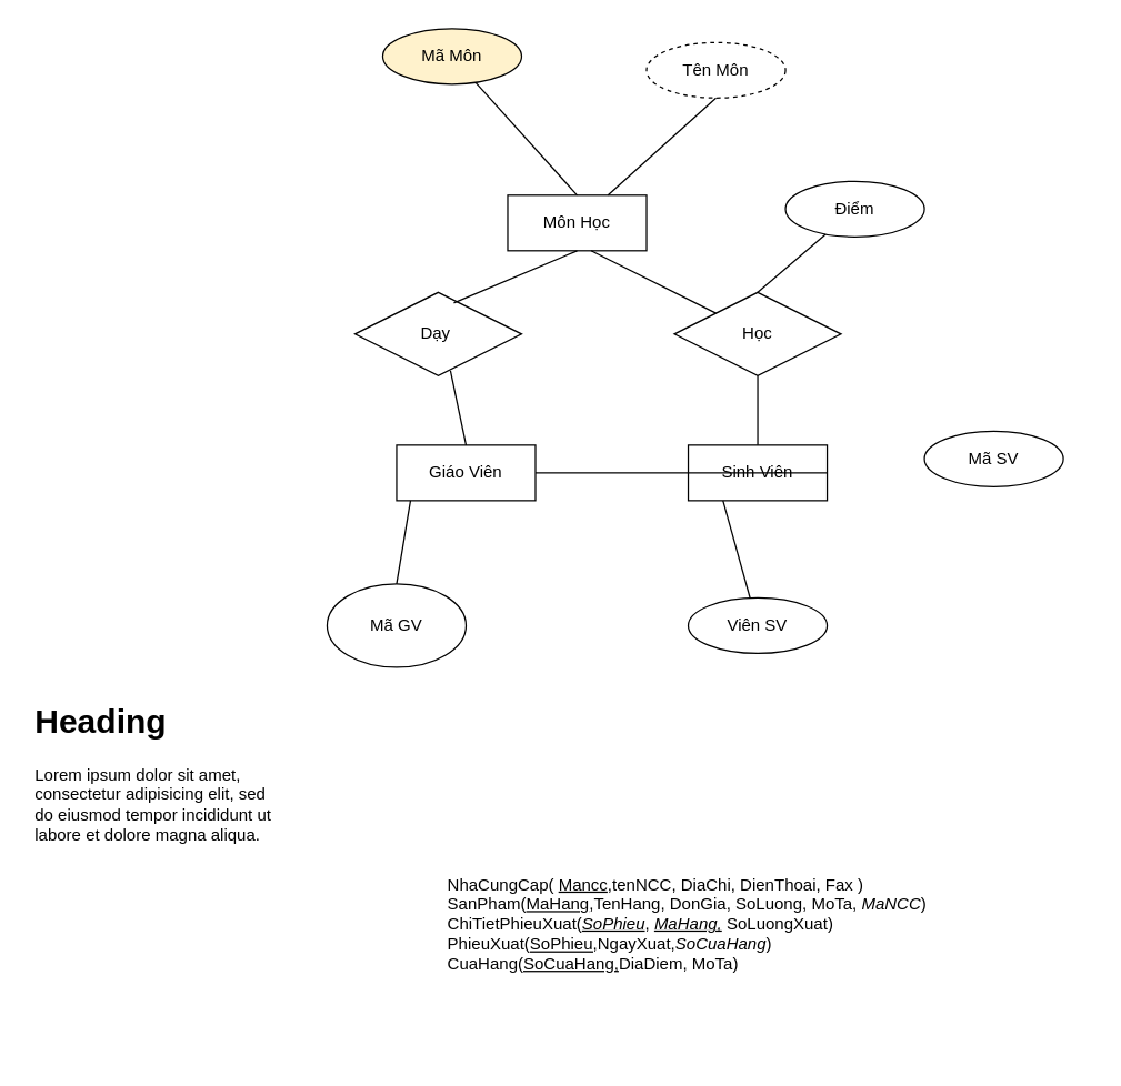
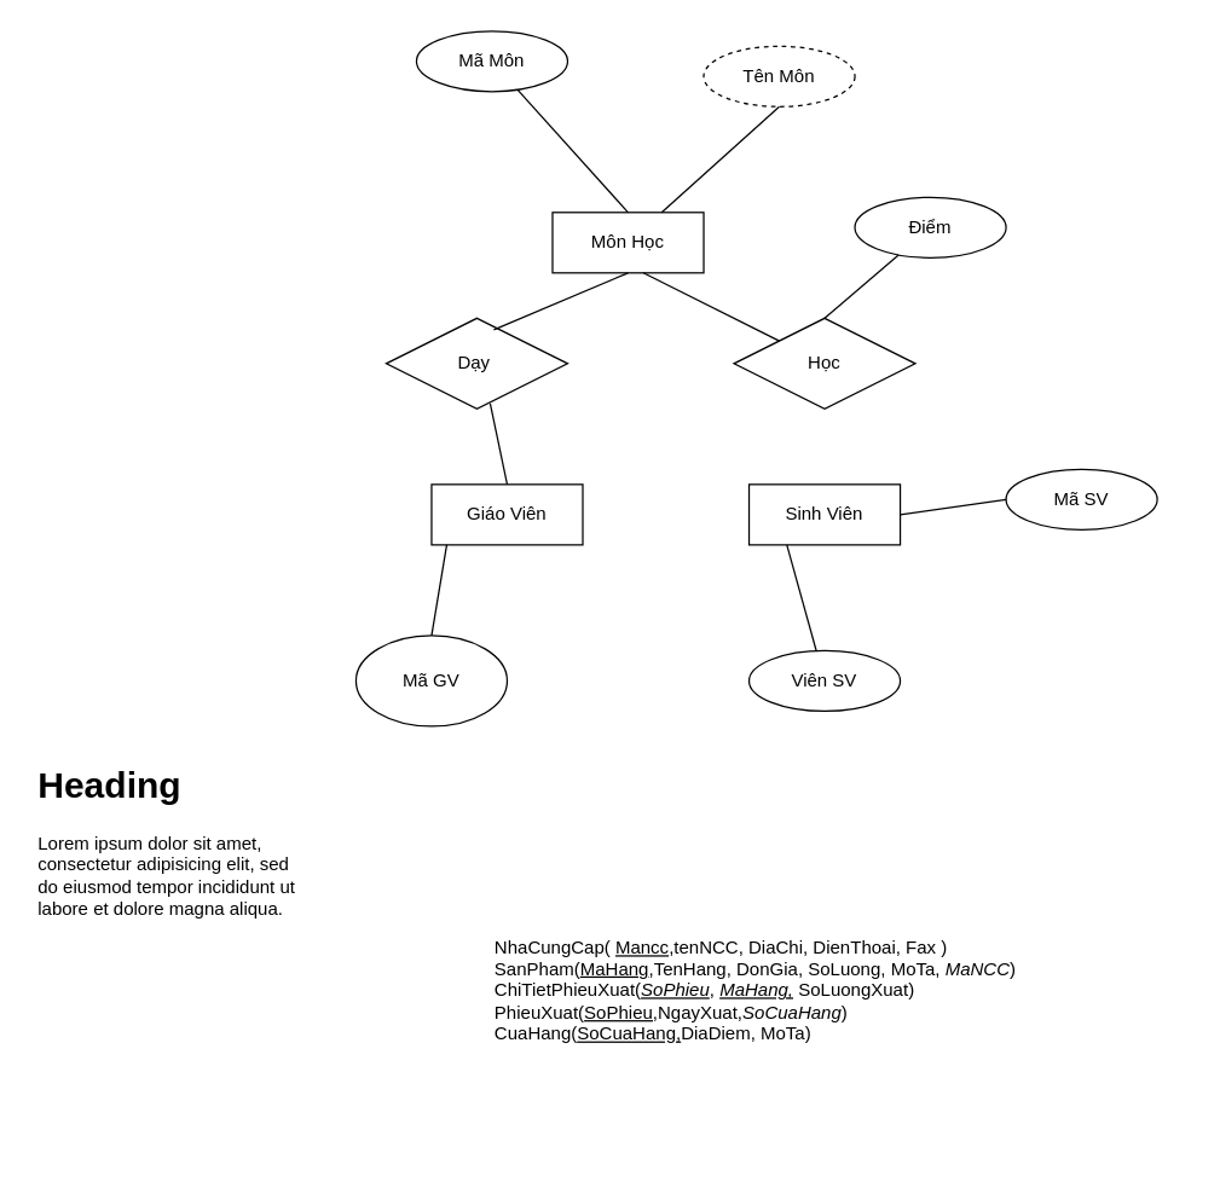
- <mxCell id="7" value="Mã Môn" style="ellipse;whiteSpace=wrap;html=1;align=center;fillColor=#fff2cc;" parent="1" vertex="1"><mxGeometry x="275" y="20" width="100" height="40" as="geometry" /></mxCell>
+ <mxCell id="7" value="Mã Môn" style="ellipse;whiteSpace=wrap;html=1;align=center;" parent="1" vertex="1"><mxGeometry x="275" y="20" width="100" height="40" as="geometry" /></mxCell>
- <mxCell id="18" value="" style="endArrow=none;html=1;rounded=0;exitX=0.5;exitY=1;exitDx=0;exitDy=0;" parent="1" source="6" target="4" edge="1"><mxGeometry relative="1" as="geometry"><mxPoint x="385" y="280" as="sourcePoint" /><mxPoint x="545" y="280" as="targetPoint" /></mxGeometry></mxCell>
- <mxCell id="21" value="" style="endArrow=none;html=1;rounded=0;exitX=1;exitY=0.5;exitDx=0;exitDy=0;" parent="1" source="4" target="3" edge="1"><mxGeometry relative="1" as="geometry"><mxPoint x="385" y="280" as="sourcePoint" /><mxPoint x="545" y="280" as="targetPoint" /></mxGeometry></mxCell>
+ <mxCell id="21" value="" style="endArrow=none;html=1;rounded=0;exitX=1;exitY=0.5;exitDx=0;exitDy=0;entryX=0;entryY=0.5;entryDx=0;entryDy=0;" parent="1" source="4" target="12" edge="1"><mxGeometry relative="1" as="geometry"><mxPoint x="385" y="280" as="sourcePoint" /><mxPoint x="545" y="280" as="targetPoint" /></mxGeometry></mxCell>
- <mxCell id="24" value="NhaCungCap(&amp;nbsp;&lt;u&gt;Mancc&lt;/u&gt;,tenNCC, DiaChi, DienThoai, Fax )&lt;br&gt;SanPham(&lt;u&gt;MaHang&lt;/u&gt;,TenHang, DonGia, SoLuong, MoTa, &lt;i&gt;MaNCC&lt;/i&gt;)&lt;br&gt;ChiTietPhieuXuat(&lt;u&gt;&lt;i&gt;SoPhieu&lt;/i&gt;&lt;/u&gt;, &lt;i style=&quot;text-decoration-line: underline;&quot;&gt;MaHang,&lt;/i&gt;&amp;nbsp;SoLuongXuat)&lt;br&gt;PhieuXuat(&lt;u&gt;SoPhieu,&lt;/u&gt;NgayXuat,&lt;i&gt;SoCuaHang&lt;/i&gt;)&lt;br&gt;CuaHang(&lt;u&gt;SoCuaHang,&lt;/u&gt;DiaDiem, MoTa)" style="text;html=1;strokeColor=none;fillColor=none;align=left;verticalAlign=middle;whiteSpace=wrap;rounded=0;" parent="1" vertex="1"><mxGeometry x="320" y="560" width="460" height="210" as="geometry" /></mxCell>
+ <mxCell id="24" value="NhaCungCap(&amp;nbsp;&lt;u&gt;Mancc&lt;/u&gt;,tenNCC, DiaChi, DienThoai, Fax )&lt;br&gt;SanPham(&lt;u&gt;MaHang&lt;/u&gt;,TenHang, DonGia, SoLuong, MoTa, &lt;i&gt;MaNCC&lt;/i&gt;)&lt;br&gt;ChiTietPhieuXuat(&lt;u&gt;&lt;i&gt;SoPhieu&lt;/i&gt;&lt;/u&gt;, &lt;i style=&quot;text-decoration-line: underline;&quot;&gt;MaHang,&lt;/i&gt;&amp;nbsp;SoLuongXuat)&lt;br&gt;PhieuXuat(&lt;u&gt;SoPhieu,&lt;/u&gt;NgayXuat,&lt;i&gt;SoCuaHang&lt;/i&gt;)&lt;br&gt;CuaHang(&lt;u&gt;SoCuaHang,&lt;/u&gt;DiaDiem, MoTa)" style="text;html=1;strokeColor=none;fillColor=none;align=left;verticalAlign=middle;whiteSpace=wrap;rounded=0;" parent="1" vertex="1"><mxGeometry x="325" y="550" width="460" height="210" as="geometry" /></mxCell>
